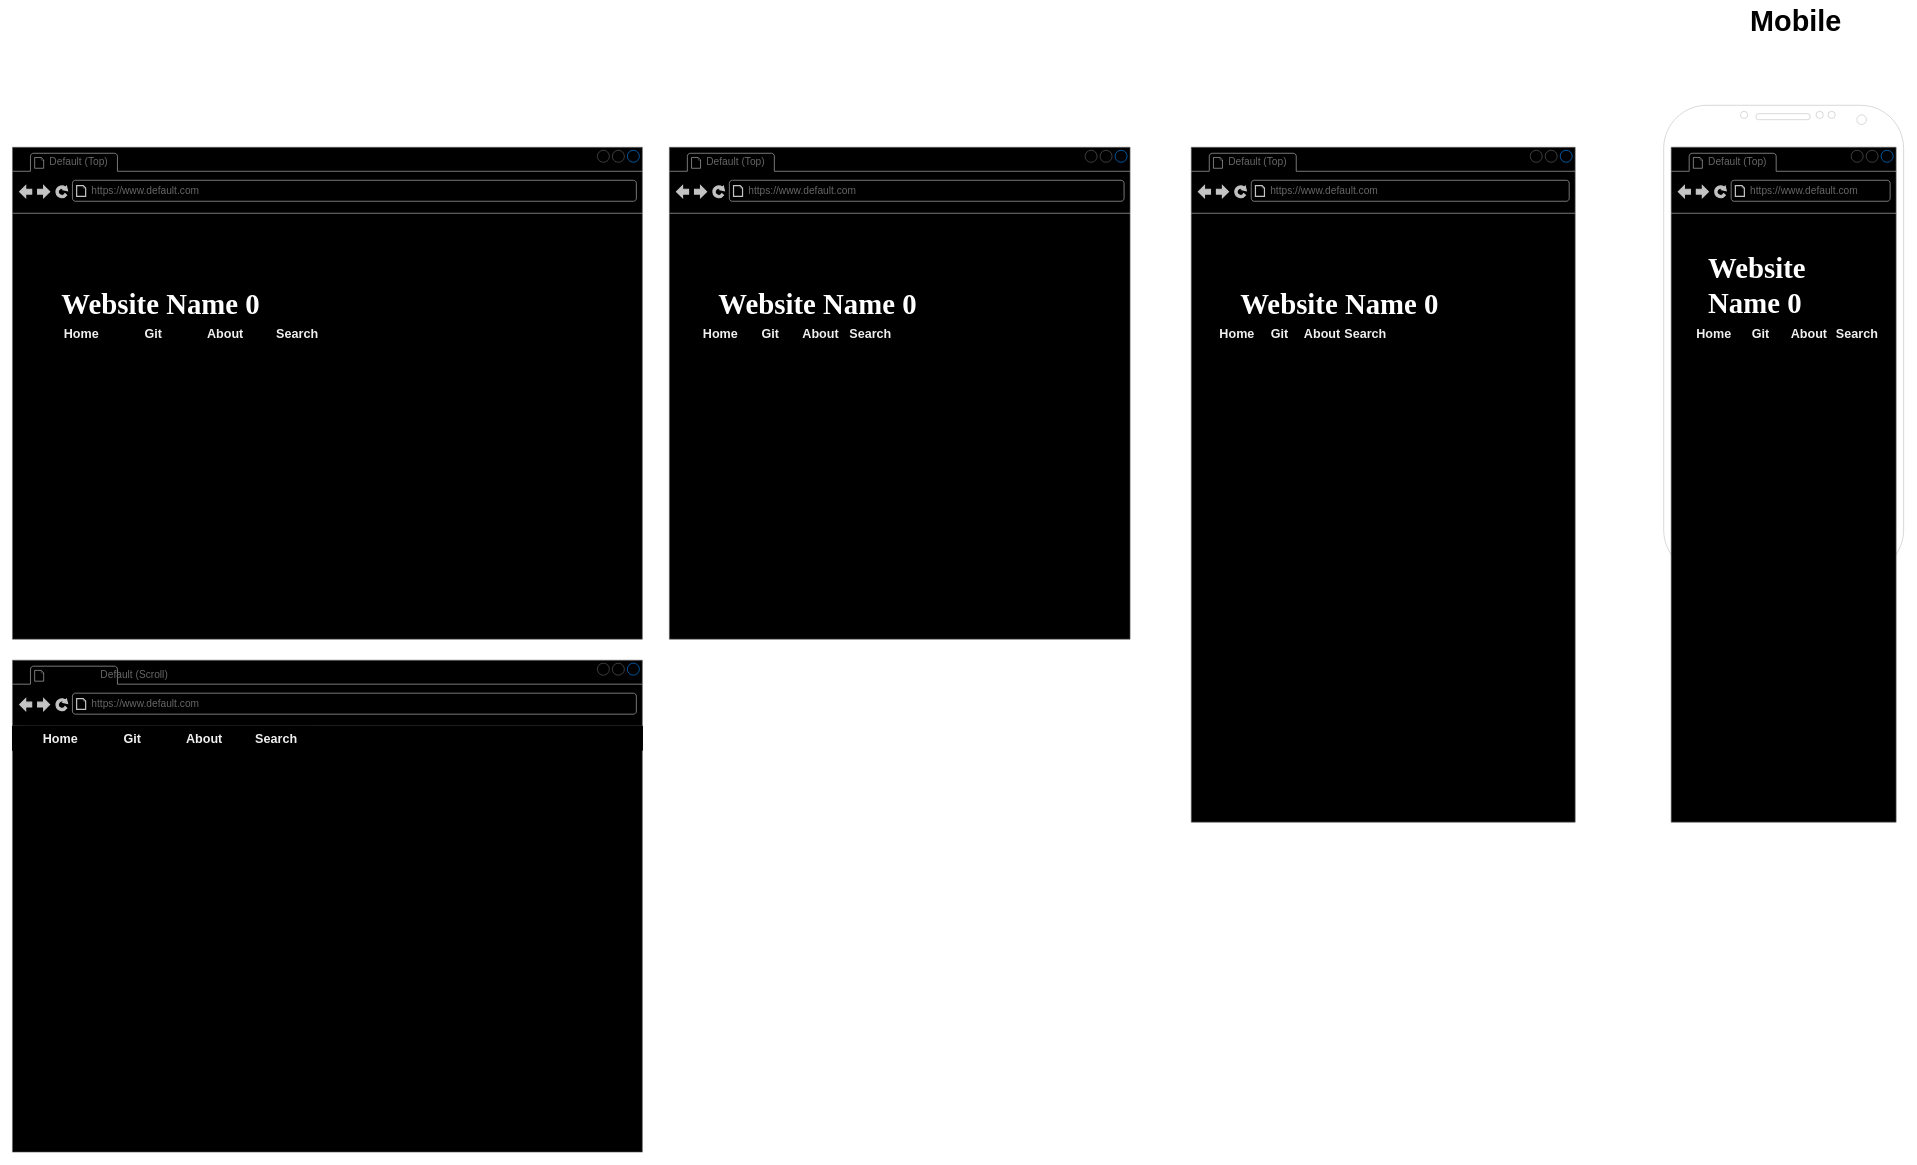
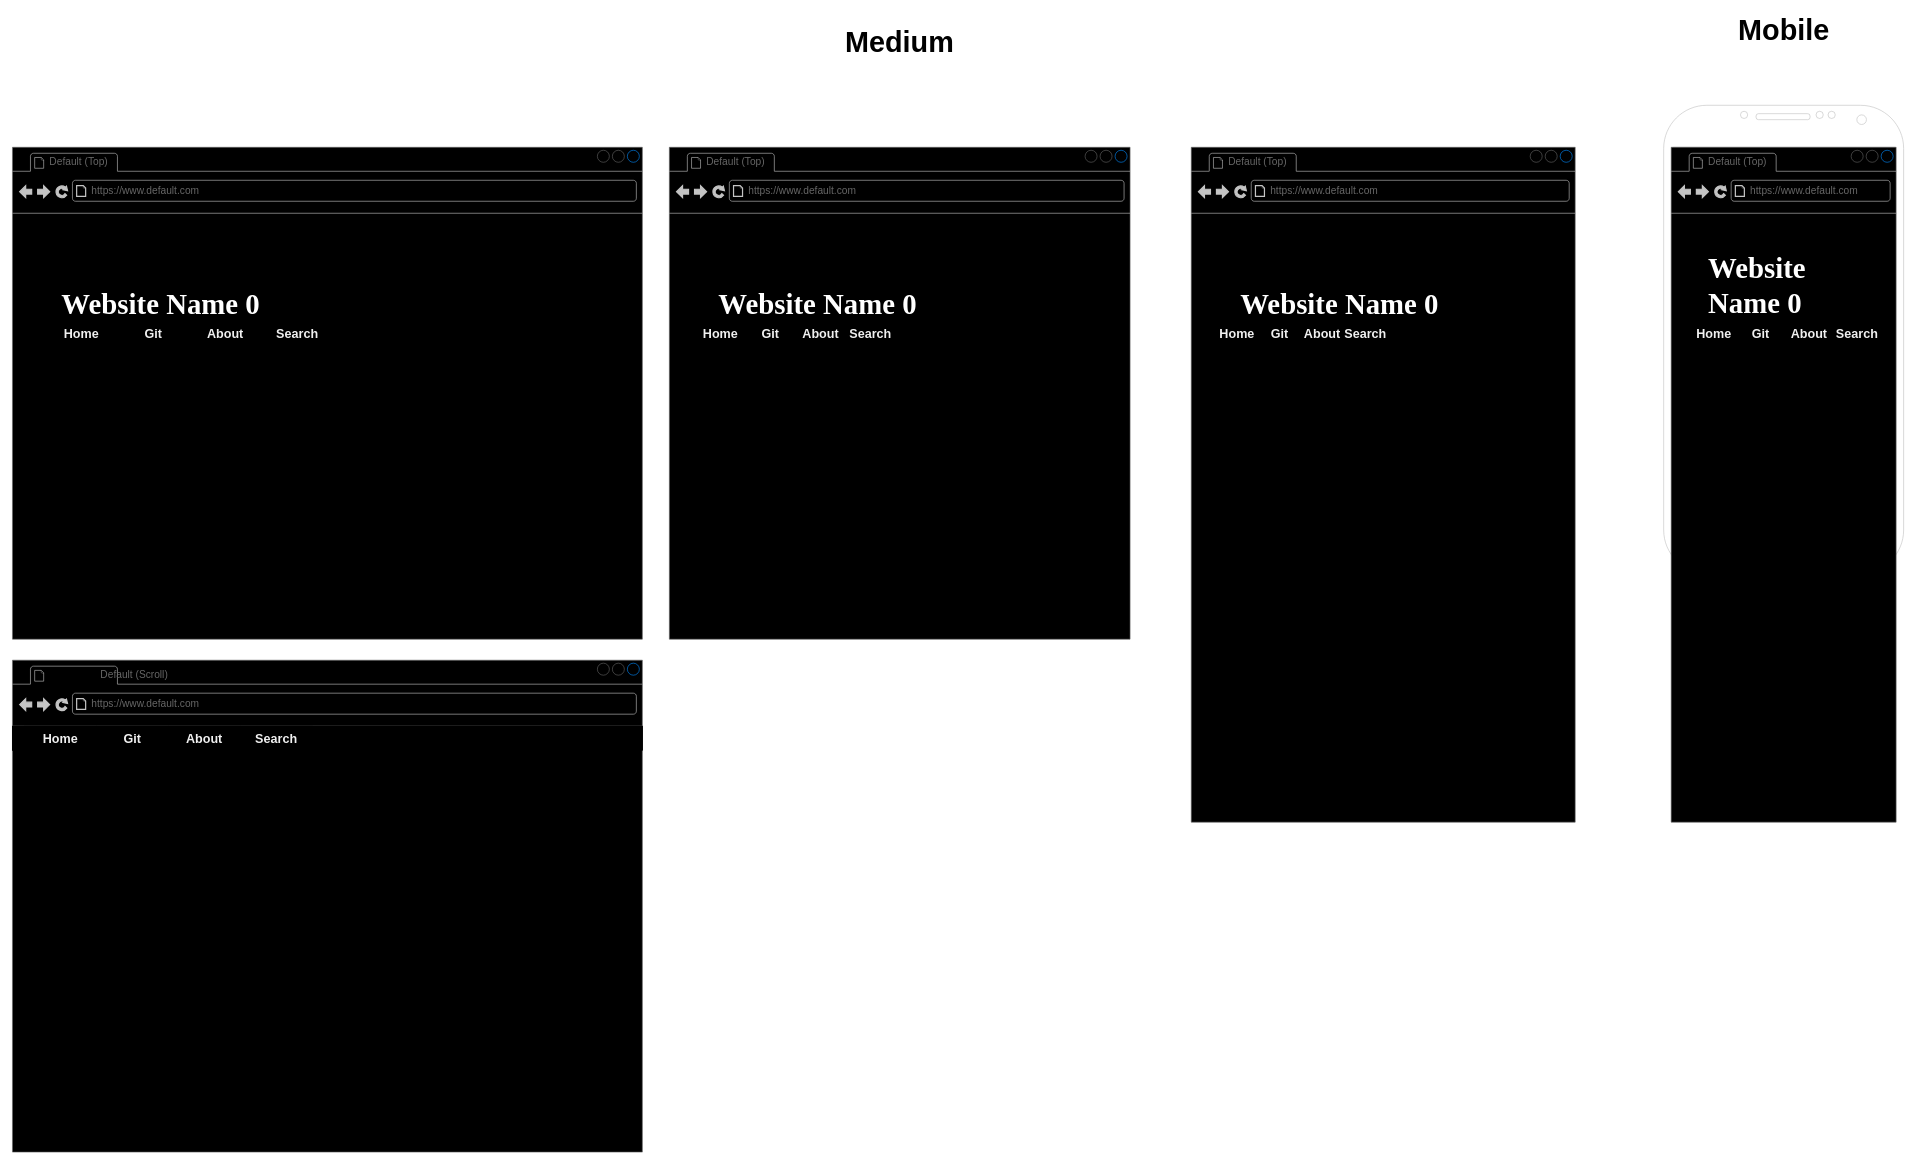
- <mxCell id="53" value="Mobile" style="text;html=1;strokeColor=none;fillColor=none;align=center;verticalAlign=middle;whiteSpace=wrap;rounded=0;fontSize=48;fontStyle=1" parent="1" vertex="1"><mxGeometry x="2837.5" y="5" width="310" height="60" as="geometry" /></mxCell>
+ <mxCell id="53" value="Mobile" style="text;html=1;strokeColor=none;fillColor=none;align=center;verticalAlign=middle;whiteSpace=wrap;rounded=0;fontSize=48;fontStyle=1" parent="1" vertex="1"><mxGeometry x="2817.5" y="20" width="310" height="60" as="geometry" /></mxCell>
+ <mxCell id="21" value="Medium" style="text;html=1;strokeColor=none;fillColor=none;align=center;verticalAlign=middle;whiteSpace=wrap;rounded=0;fontSize=48;fontStyle=1" parent="1" vertex="1"><mxGeometry x="1344" y="40" width="310" height="60" as="geometry" /></mxCell>
